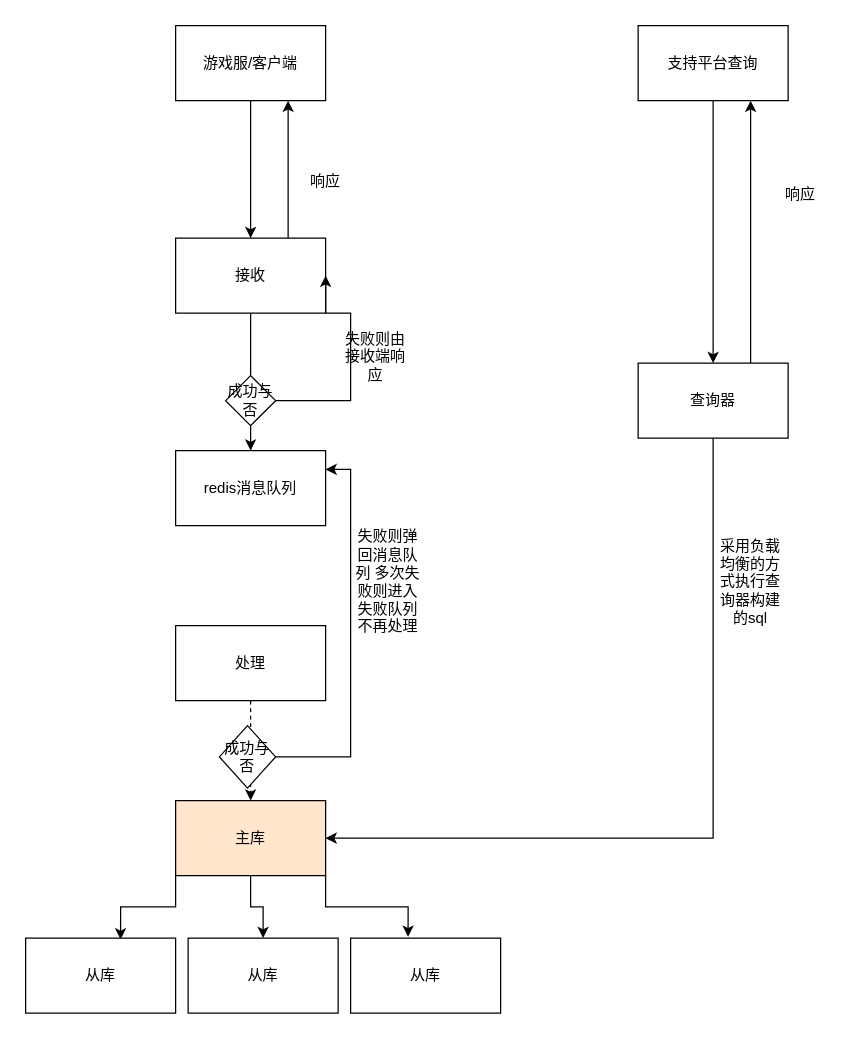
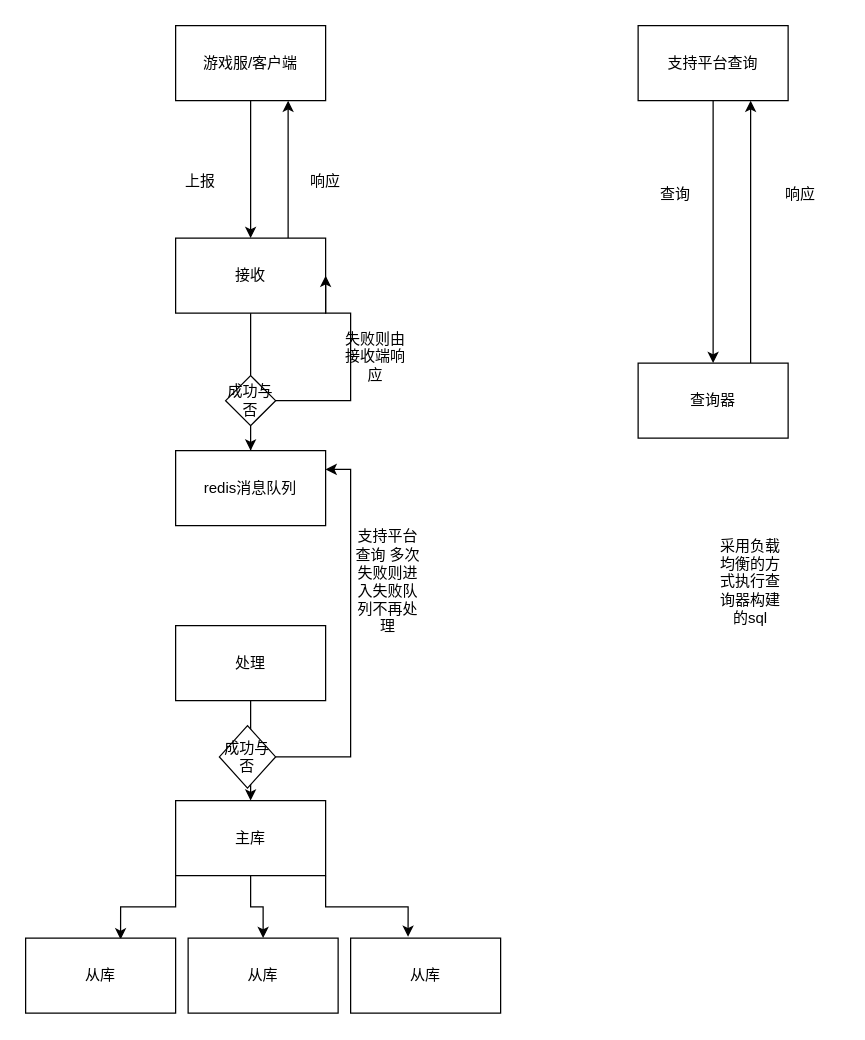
+ <mxCell id="13" value="上报" style="text;html=1;strokeColor=none;fillColor=none;align=center;verticalAlign=middle;whiteSpace=wrap;rounded=0;" vertex="1" parent="1"><mxGeometry x="130" y="130" width="60" height="30" as="geometry" /></mxCell>
+ <mxCell id="28" value="查询" style="text;html=1;strokeColor=none;fillColor=none;align=center;verticalAlign=middle;whiteSpace=wrap;rounded=0;" vertex="1" parent="1"><mxGeometry x="510" y="140" width="60" height="30" as="geometry" /></mxCell>
- <mxCell id="22" value="失败则弹回消息队列 多次失败则进入失败队列不再处理&lt;br&gt;" style="text;html=1;strokeColor=none;fillColor=none;align=center;verticalAlign=middle;whiteSpace=wrap;rounded=0;" vertex="1" parent="1"><mxGeometry x="280" y="450" width="60" height="30" as="geometry" /></mxCell>
+ <mxCell id="22" value="支持平台查询 多次失败则进入失败队列不再处理&lt;br&gt;" style="text;html=1;strokeColor=none;fillColor=none;align=center;verticalAlign=middle;whiteSpace=wrap;rounded=0;" vertex="1" parent="1"><mxGeometry x="280" y="450" width="60" height="30" as="geometry" /></mxCell>
- <mxCell id="14" value="" style="edgeStyle=orthogonalEdgeStyle;rounded=0;orthogonalLoop=1;jettySize=auto;html=1;dashed=1;" edge="1" parent="1" source="15" target="19"><mxGeometry relative="1" as="geometry" /></mxCell>
+ <mxCell id="14" value="" style="edgeStyle=orthogonalEdgeStyle;rounded=0;orthogonalLoop=1;jettySize=auto;html=1;" edge="1" parent="1" source="15" target="19"><mxGeometry relative="1" as="geometry" /></mxCell>
- <mxCell id="25" style="edgeStyle=orthogonalEdgeStyle;rounded=0;orthogonalLoop=1;jettySize=auto;html=1;exitX=0.5;exitY=1;exitDx=0;exitDy=0;entryX=1;entryY=0.5;entryDx=0;entryDy=0;" edge="1" parent="1" source="27" target="19"><mxGeometry relative="1" as="geometry" /></mxCell>
- <mxCell id="19" value="主库" style="whiteSpace=wrap;html=1;rounded=0;fillColor=#ffe6cc;" vertex="1" parent="1"><mxGeometry x="140" y="640" width="120" height="60" as="geometry" /></mxCell>
+ <mxCell id="19" value="主库" style="whiteSpace=wrap;html=1;rounded=0;" vertex="1" parent="1"><mxGeometry x="140" y="640" width="120" height="60" as="geometry" /></mxCell>
